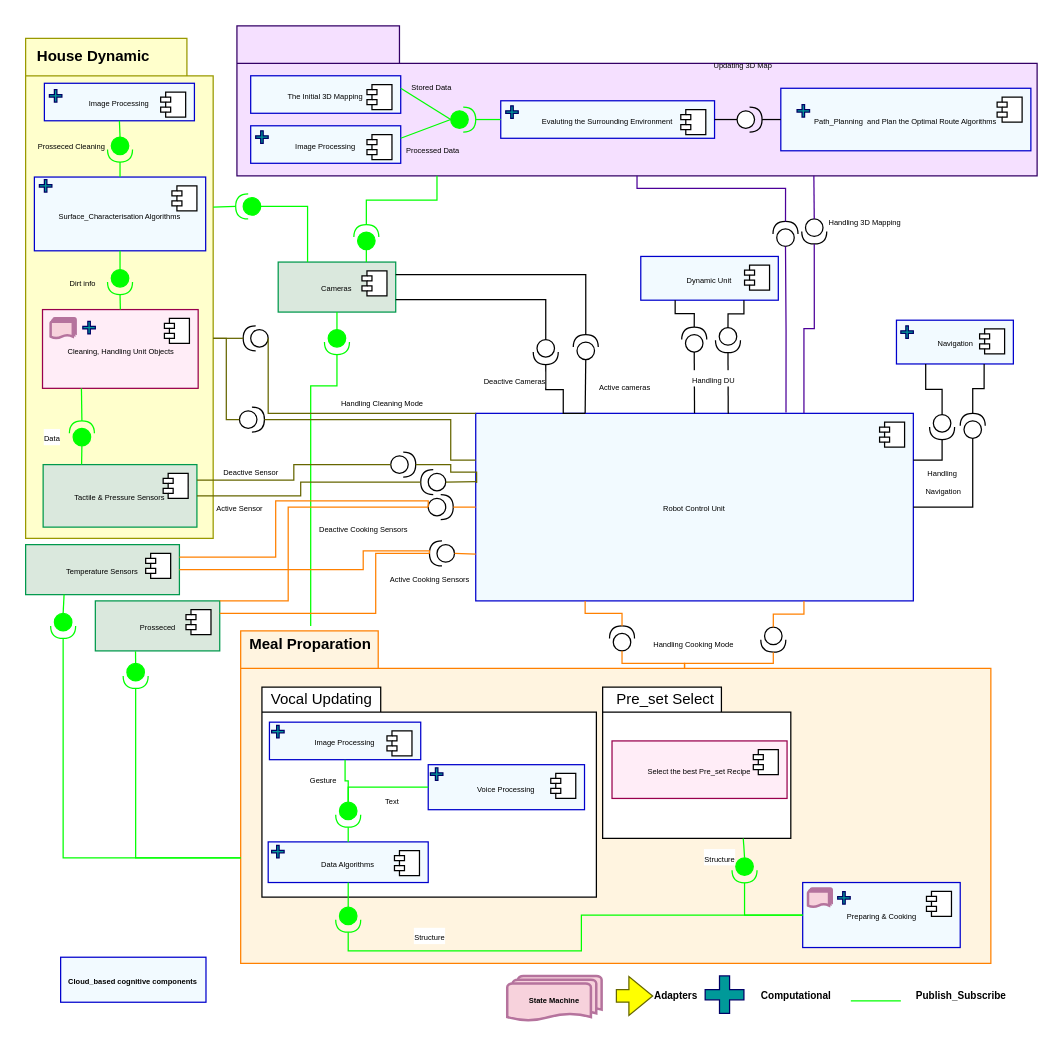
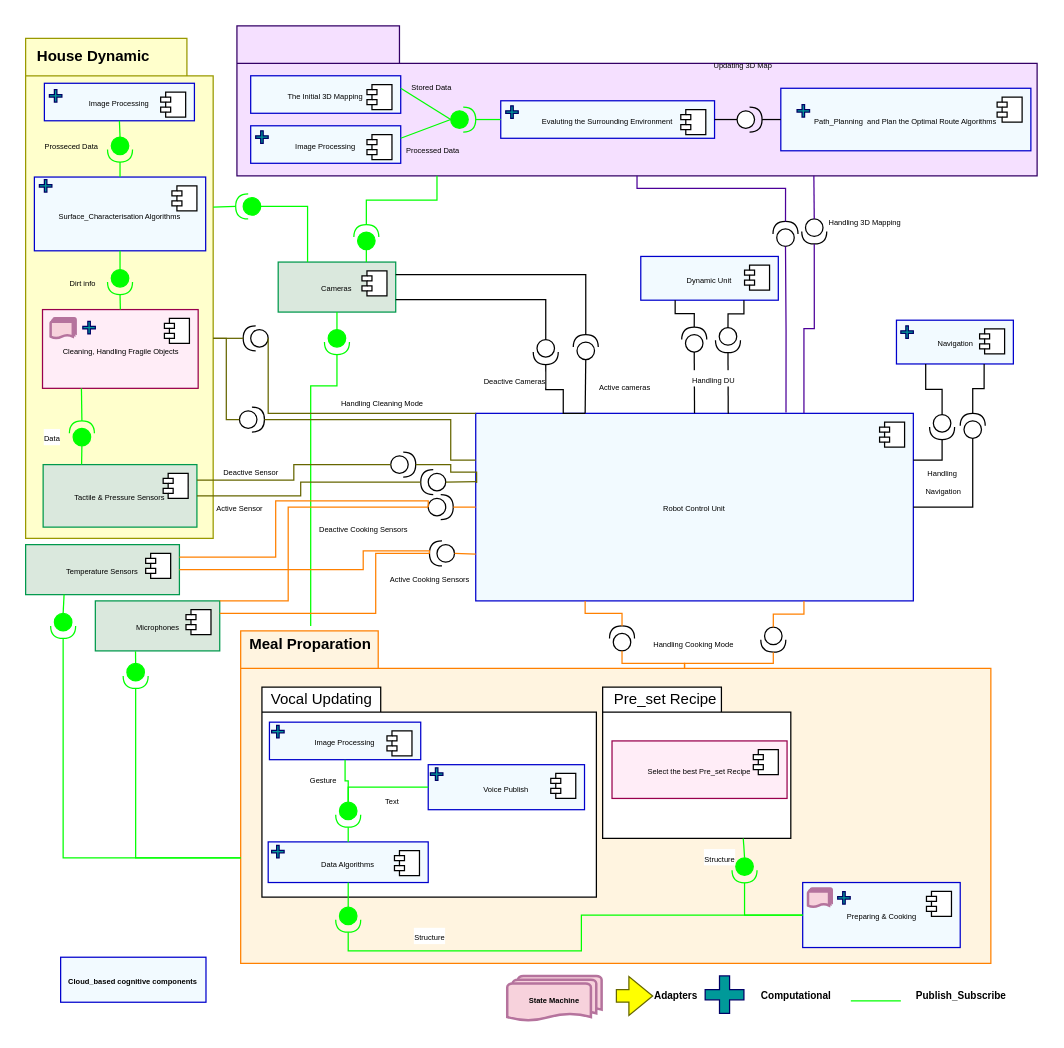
- <mxCell id="149" value="&lt;font style=&quot;font-size: 6px;&quot;&gt;Prosseced Cleaning&lt;/font&gt;" style="text;html=1;align=center;verticalAlign=middle;whiteSpace=wrap;rounded=0;" parent="1" vertex="1"><mxGeometry x="27" y="100" width="60" height="30" as="geometry" /></mxCell>
+ <mxCell id="149" value="&lt;font style=&quot;font-size: 6px;&quot;&gt;Prosseced Data&lt;/font&gt;" style="text;html=1;align=center;verticalAlign=middle;whiteSpace=wrap;rounded=0;" parent="1" vertex="1"><mxGeometry x="27" y="100" width="60" height="30" as="geometry" /></mxCell>
- <mxCell id="88" value="&lt;font style=&quot;font-size: 6px;&quot;&gt;Cleaning, Handling Unit Objects&lt;/font&gt;" style="html=1;dropTarget=0;whiteSpace=wrap;strokeColor=#99004D;fillColor=#FFEDF7;" parent="1" vertex="1"><mxGeometry x="33.5" y="247" width="124.5" height="63" as="geometry" /></mxCell>
+ <mxCell id="88" value="&lt;font style=&quot;font-size: 6px;&quot;&gt;Cleaning, Handling Fragile Objects&lt;/font&gt;" style="html=1;dropTarget=0;whiteSpace=wrap;strokeColor=#99004D;fillColor=#FFEDF7;" parent="1" vertex="1"><mxGeometry x="33.5" y="247" width="124.5" height="63" as="geometry" /></mxCell>
- <mxCell id="23" value="&lt;font style=&quot;font-size: 6px;&quot;&gt;Prosseced&lt;/font&gt;" style="html=1;dropTarget=0;whiteSpace=wrap;strokeColor=#00994D;fillColor=#DAE8DD;" parent="1" vertex="1"><mxGeometry x="75.75" y="480" width="99.5" height="40" as="geometry" /></mxCell>
+ <mxCell id="23" value="&lt;font style=&quot;font-size: 6px;&quot;&gt;Microphones&lt;/font&gt;" style="html=1;dropTarget=0;whiteSpace=wrap;strokeColor=#00994D;fillColor=#DAE8DD;" parent="1" vertex="1"><mxGeometry x="75.75" y="480" width="99.5" height="40" as="geometry" /></mxCell>
- <mxCell id="122" value="&lt;font style=&quot;font-size: 12px;&quot;&gt;Pre_set Select&lt;/font&gt;" style="text;html=1;align=center;verticalAlign=middle;whiteSpace=wrap;rounded=0;" parent="1" vertex="1"><mxGeometry x="487" y="544" width="90" height="30" as="geometry" /></mxCell>
+ <mxCell id="122" value="&lt;font style=&quot;font-size: 12px;&quot;&gt;Pre_set Recipe&lt;/font&gt;" style="text;html=1;align=center;verticalAlign=middle;whiteSpace=wrap;rounded=0;" parent="1" vertex="1"><mxGeometry x="487" y="544" width="90" height="30" as="geometry" /></mxCell>
- <mxCell id="43" value="&lt;span style=&quot;font-size: 6px;&quot;&gt;Voice Processing&lt;/span&gt;" style="html=1;dropTarget=0;whiteSpace=wrap;strokeColor=#0000CC;fillColor=#F2FAFF;" parent="1" vertex="1"><mxGeometry x="342" y="611" width="125" height="36" as="geometry" /></mxCell>
+ <mxCell id="43" value="&lt;span style=&quot;font-size: 6px;&quot;&gt;Voice Publish&lt;/span&gt;" style="html=1;dropTarget=0;whiteSpace=wrap;strokeColor=#0000CC;fillColor=#F2FAFF;" parent="1" vertex="1"><mxGeometry x="342" y="611" width="125" height="36" as="geometry" /></mxCell>
